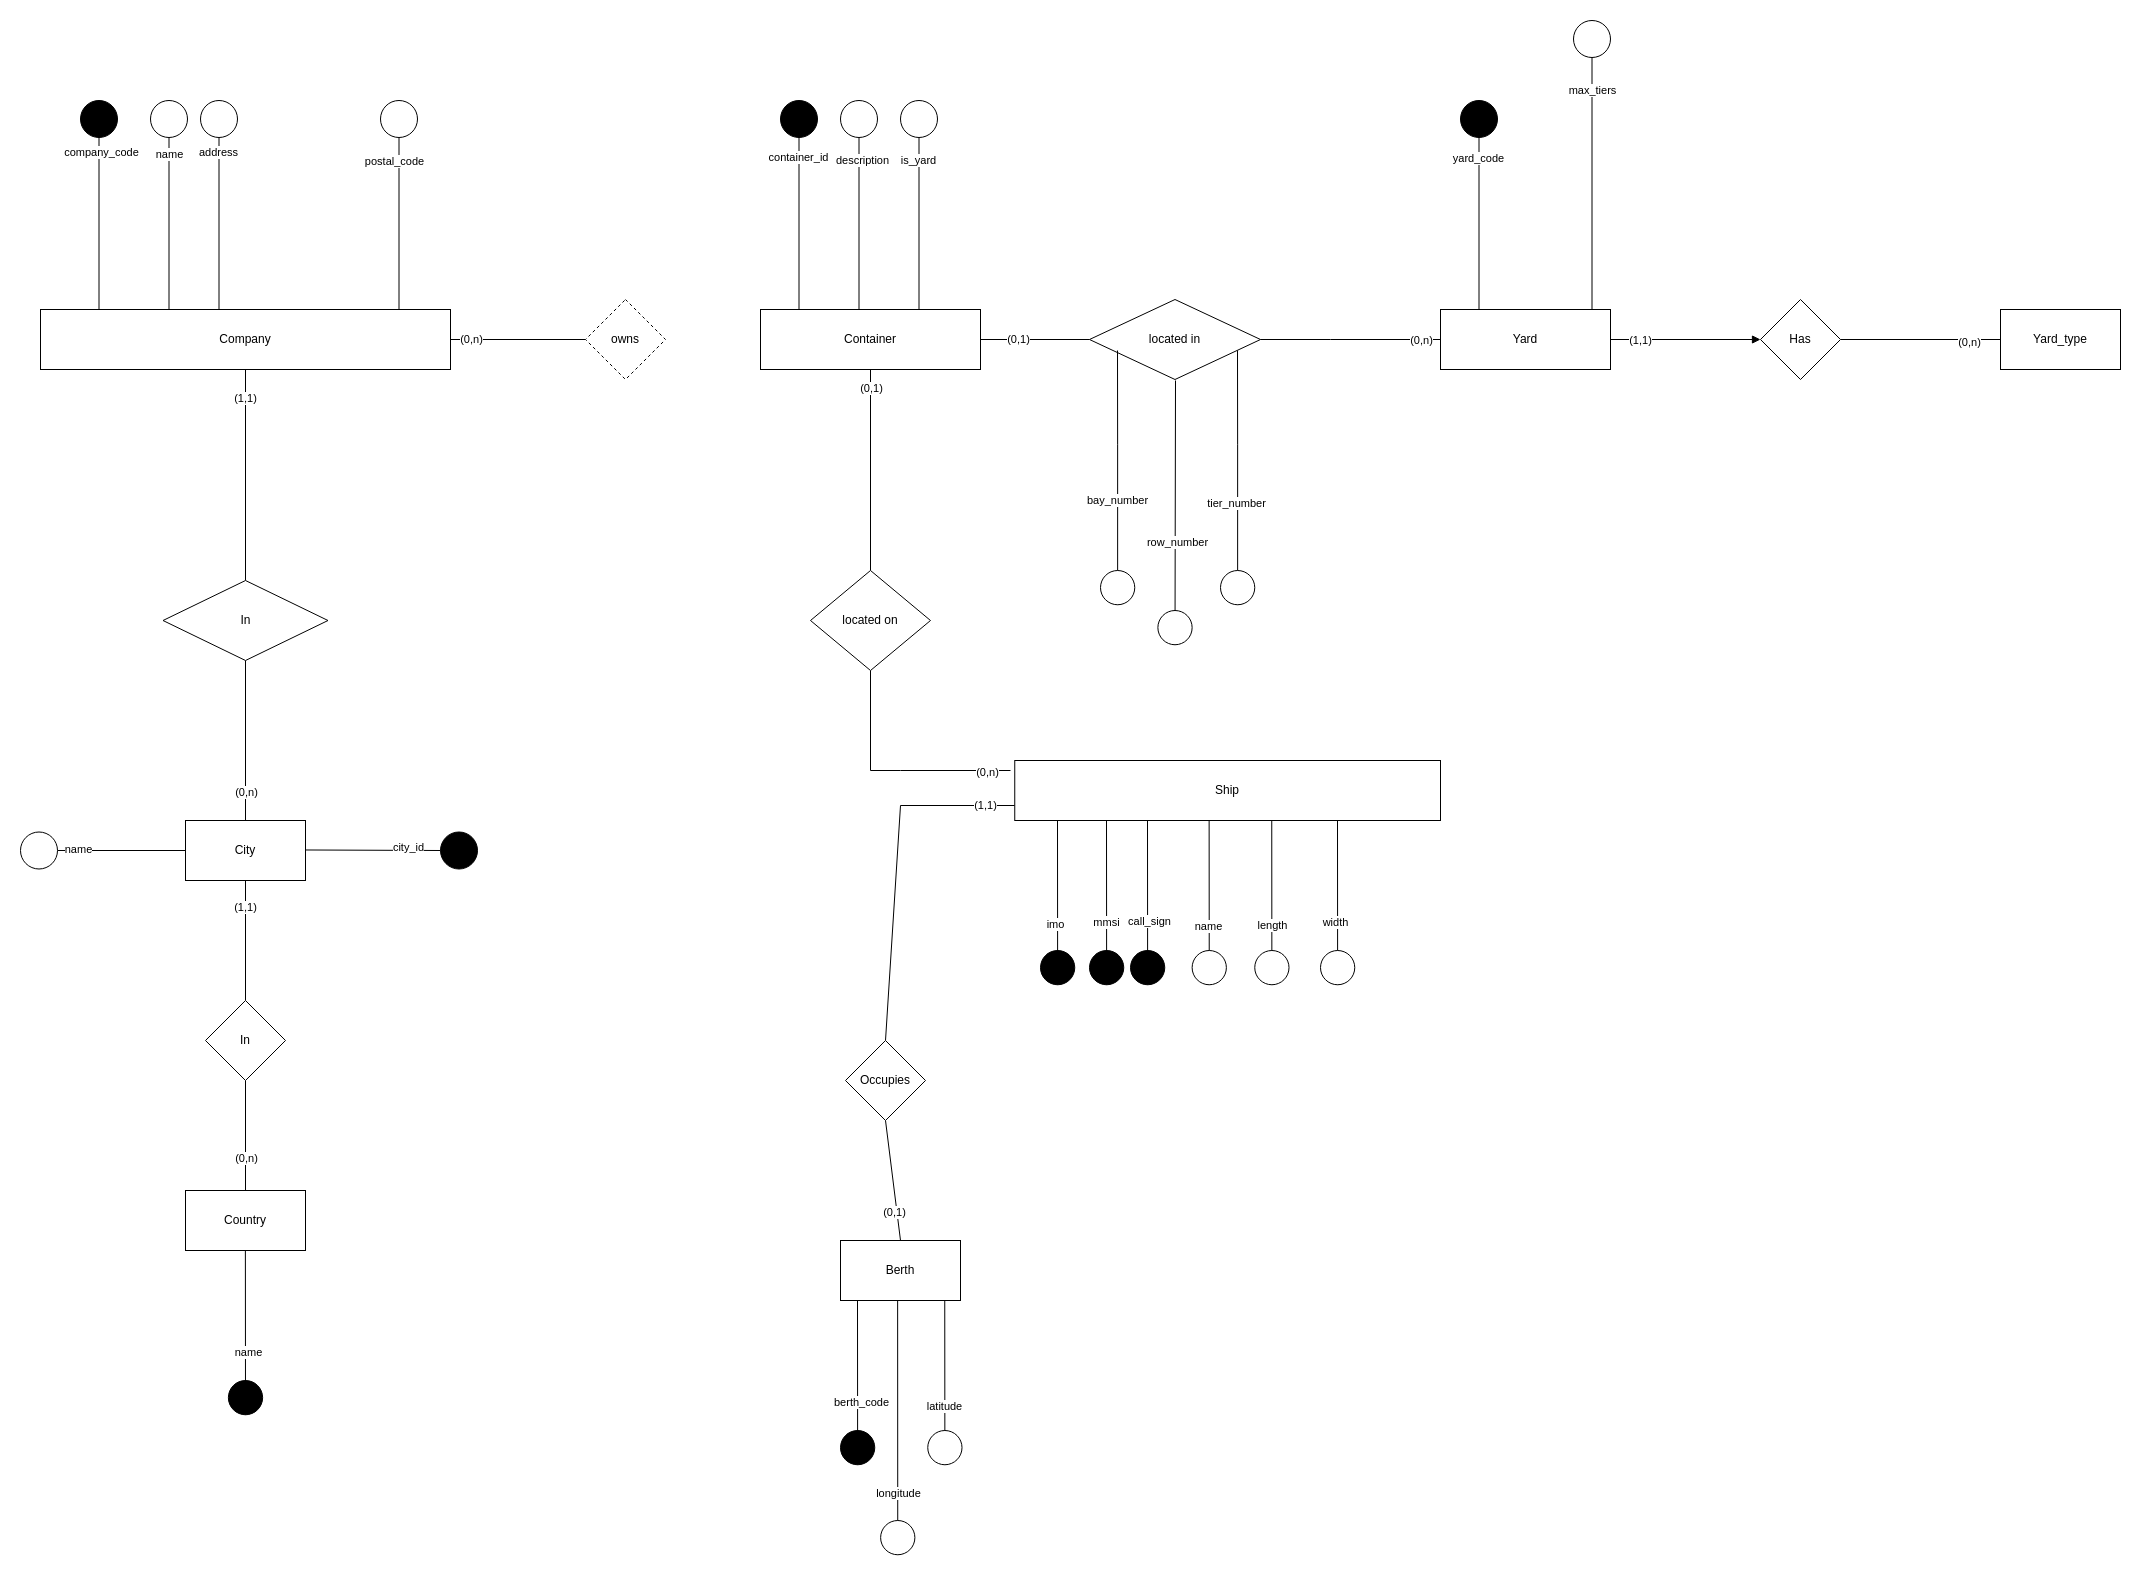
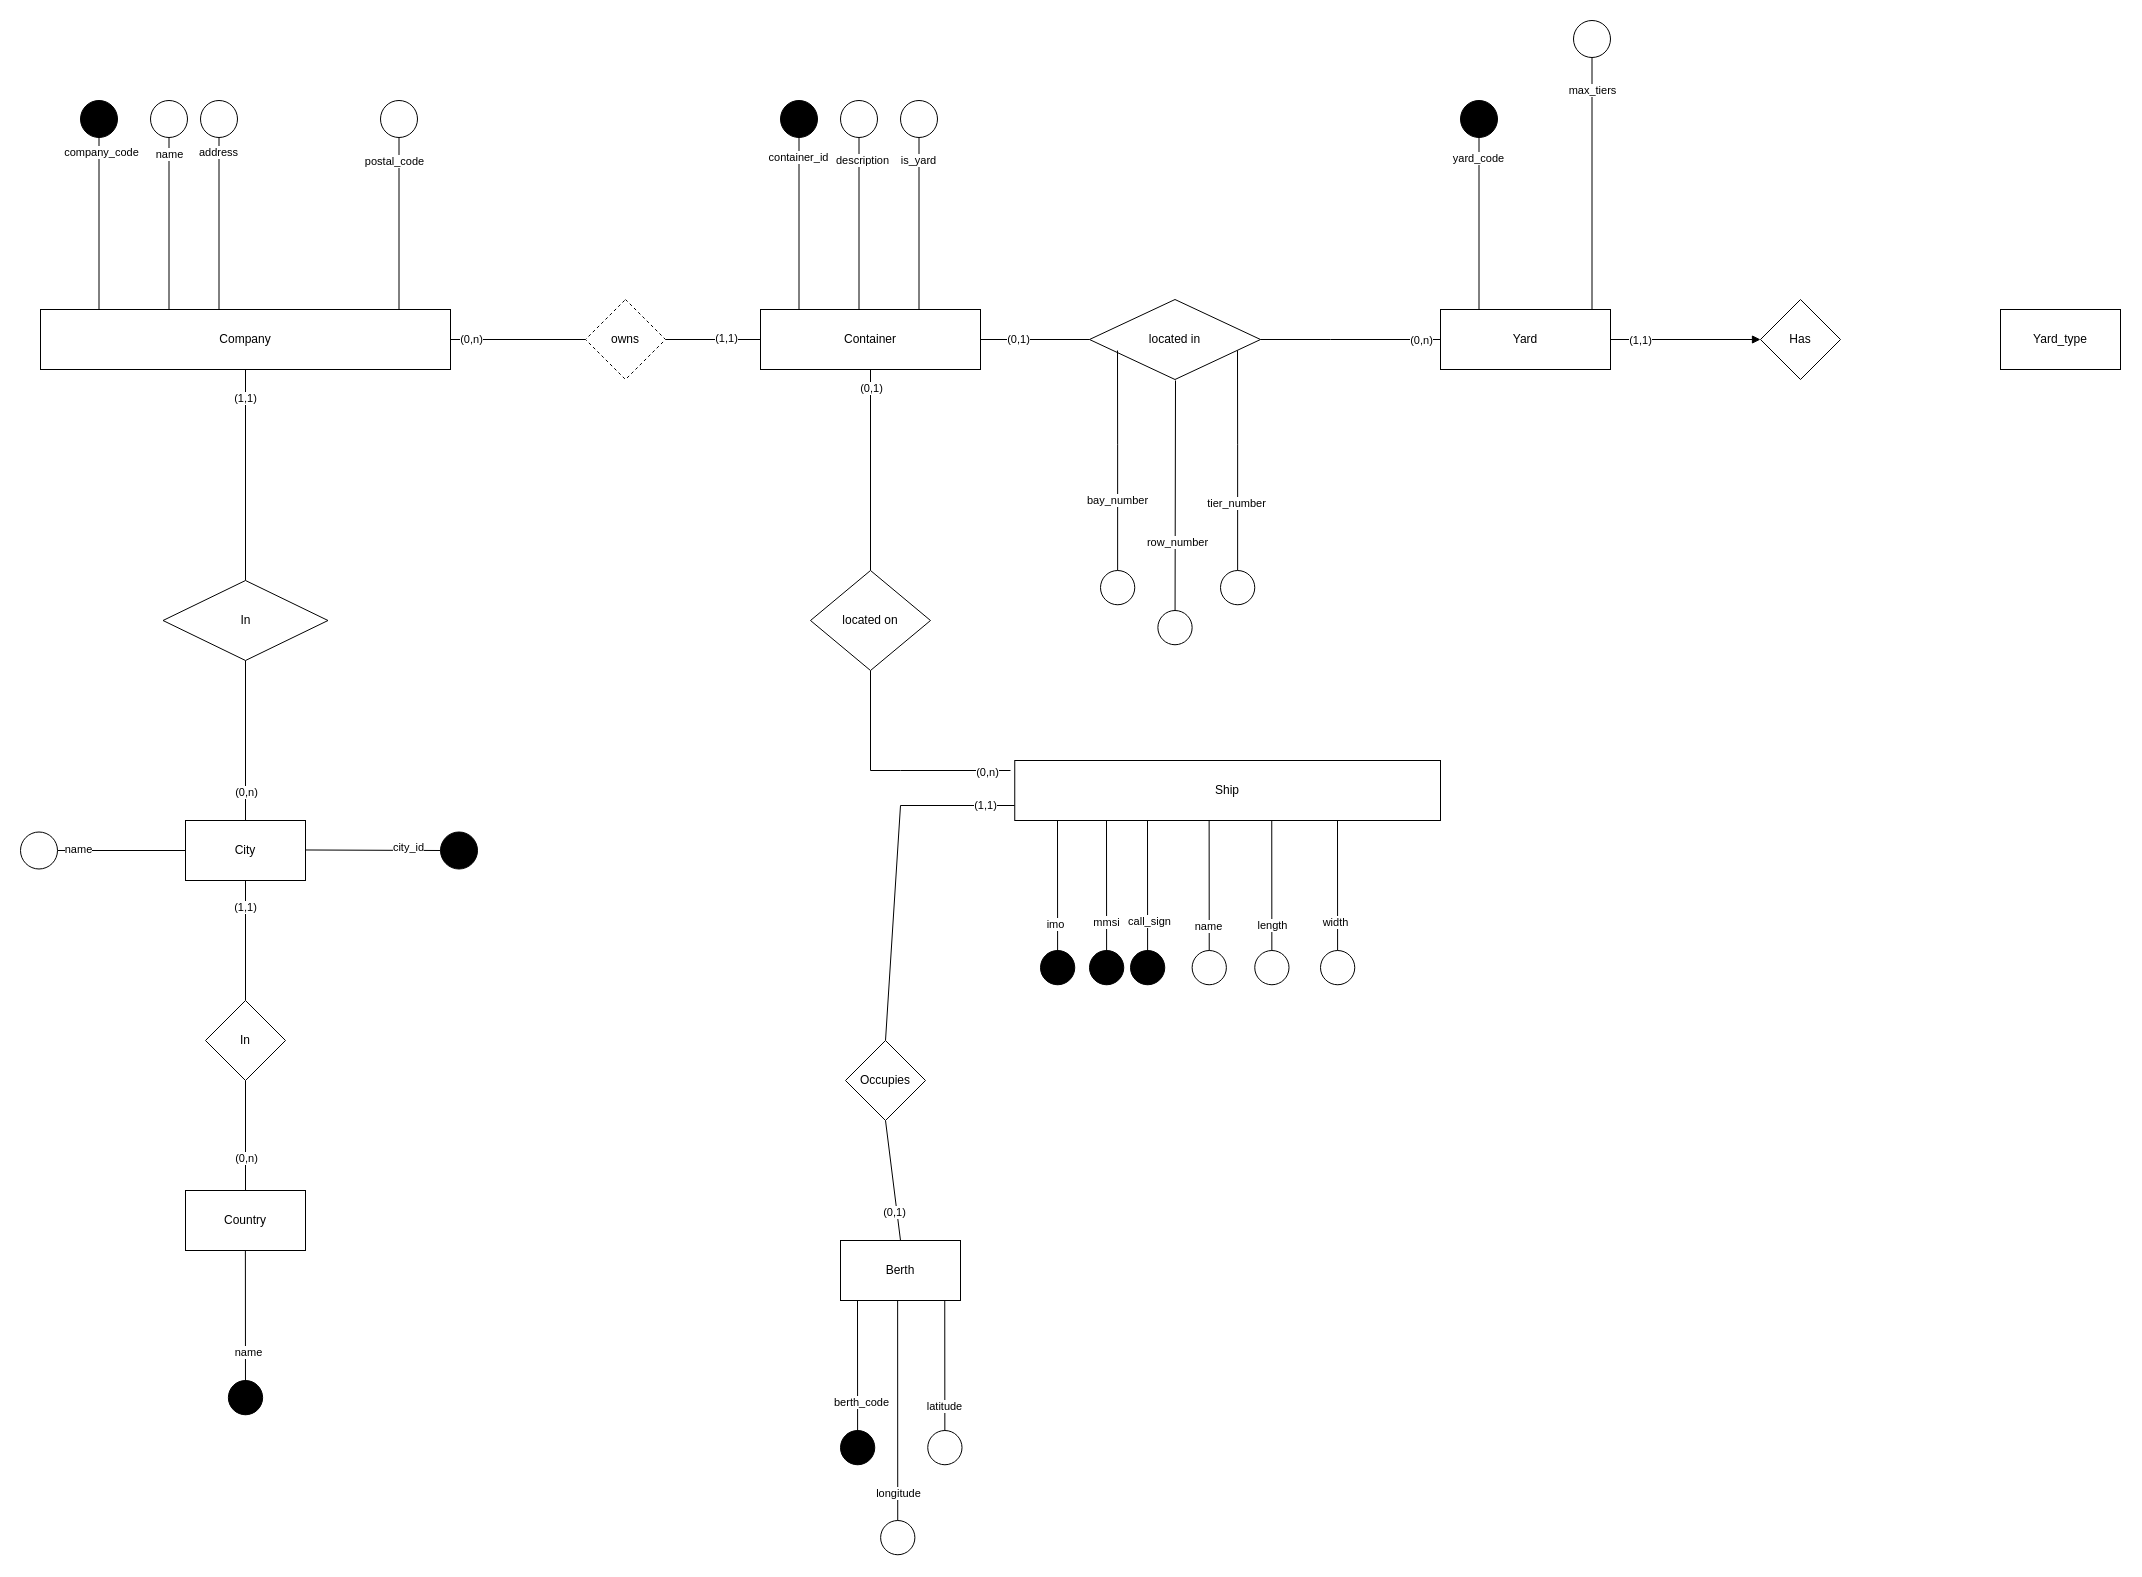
+ <mxCell id="19" value="" style="endArrow=none;html=1;rounded=0;exitX=1;exitY=0.5;exitDx=0;exitDy=0;entryX=0;entryY=0.5;entryDx=0;entryDy=0;" parent="1" source="21" target="24" edge="1"><mxGeometry relative="1" as="geometry" /></mxCell>
+ <mxCell id="20" value="(1,1)" style="edgeLabel;html=1;align=center;verticalAlign=middle;resizable=0;points=[];" vertex="1" connectable="0" parent="19"><mxGeometry x="0.266" y="2" relative="1" as="geometry"><mxPoint as="offset" /></mxGeometry></mxCell>
- <mxCell id="114" value="" style="endArrow=none;html=1;rounded=0;exitX=1;exitY=0.5;exitDx=0;exitDy=0;entryX=0;entryY=0.5;entryDx=0;entryDy=0;" edge="1" parent="1" source="116" target="117"><mxGeometry relative="1" as="geometry" /></mxCell>
- <mxCell id="115" value="(0,n)" style="edgeLabel;html=1;align=center;verticalAlign=middle;resizable=0;points=[];" vertex="1" connectable="0" parent="114"><mxGeometry x="0.594" y="-2" relative="1" as="geometry"><mxPoint as="offset" /></mxGeometry></mxCell>
